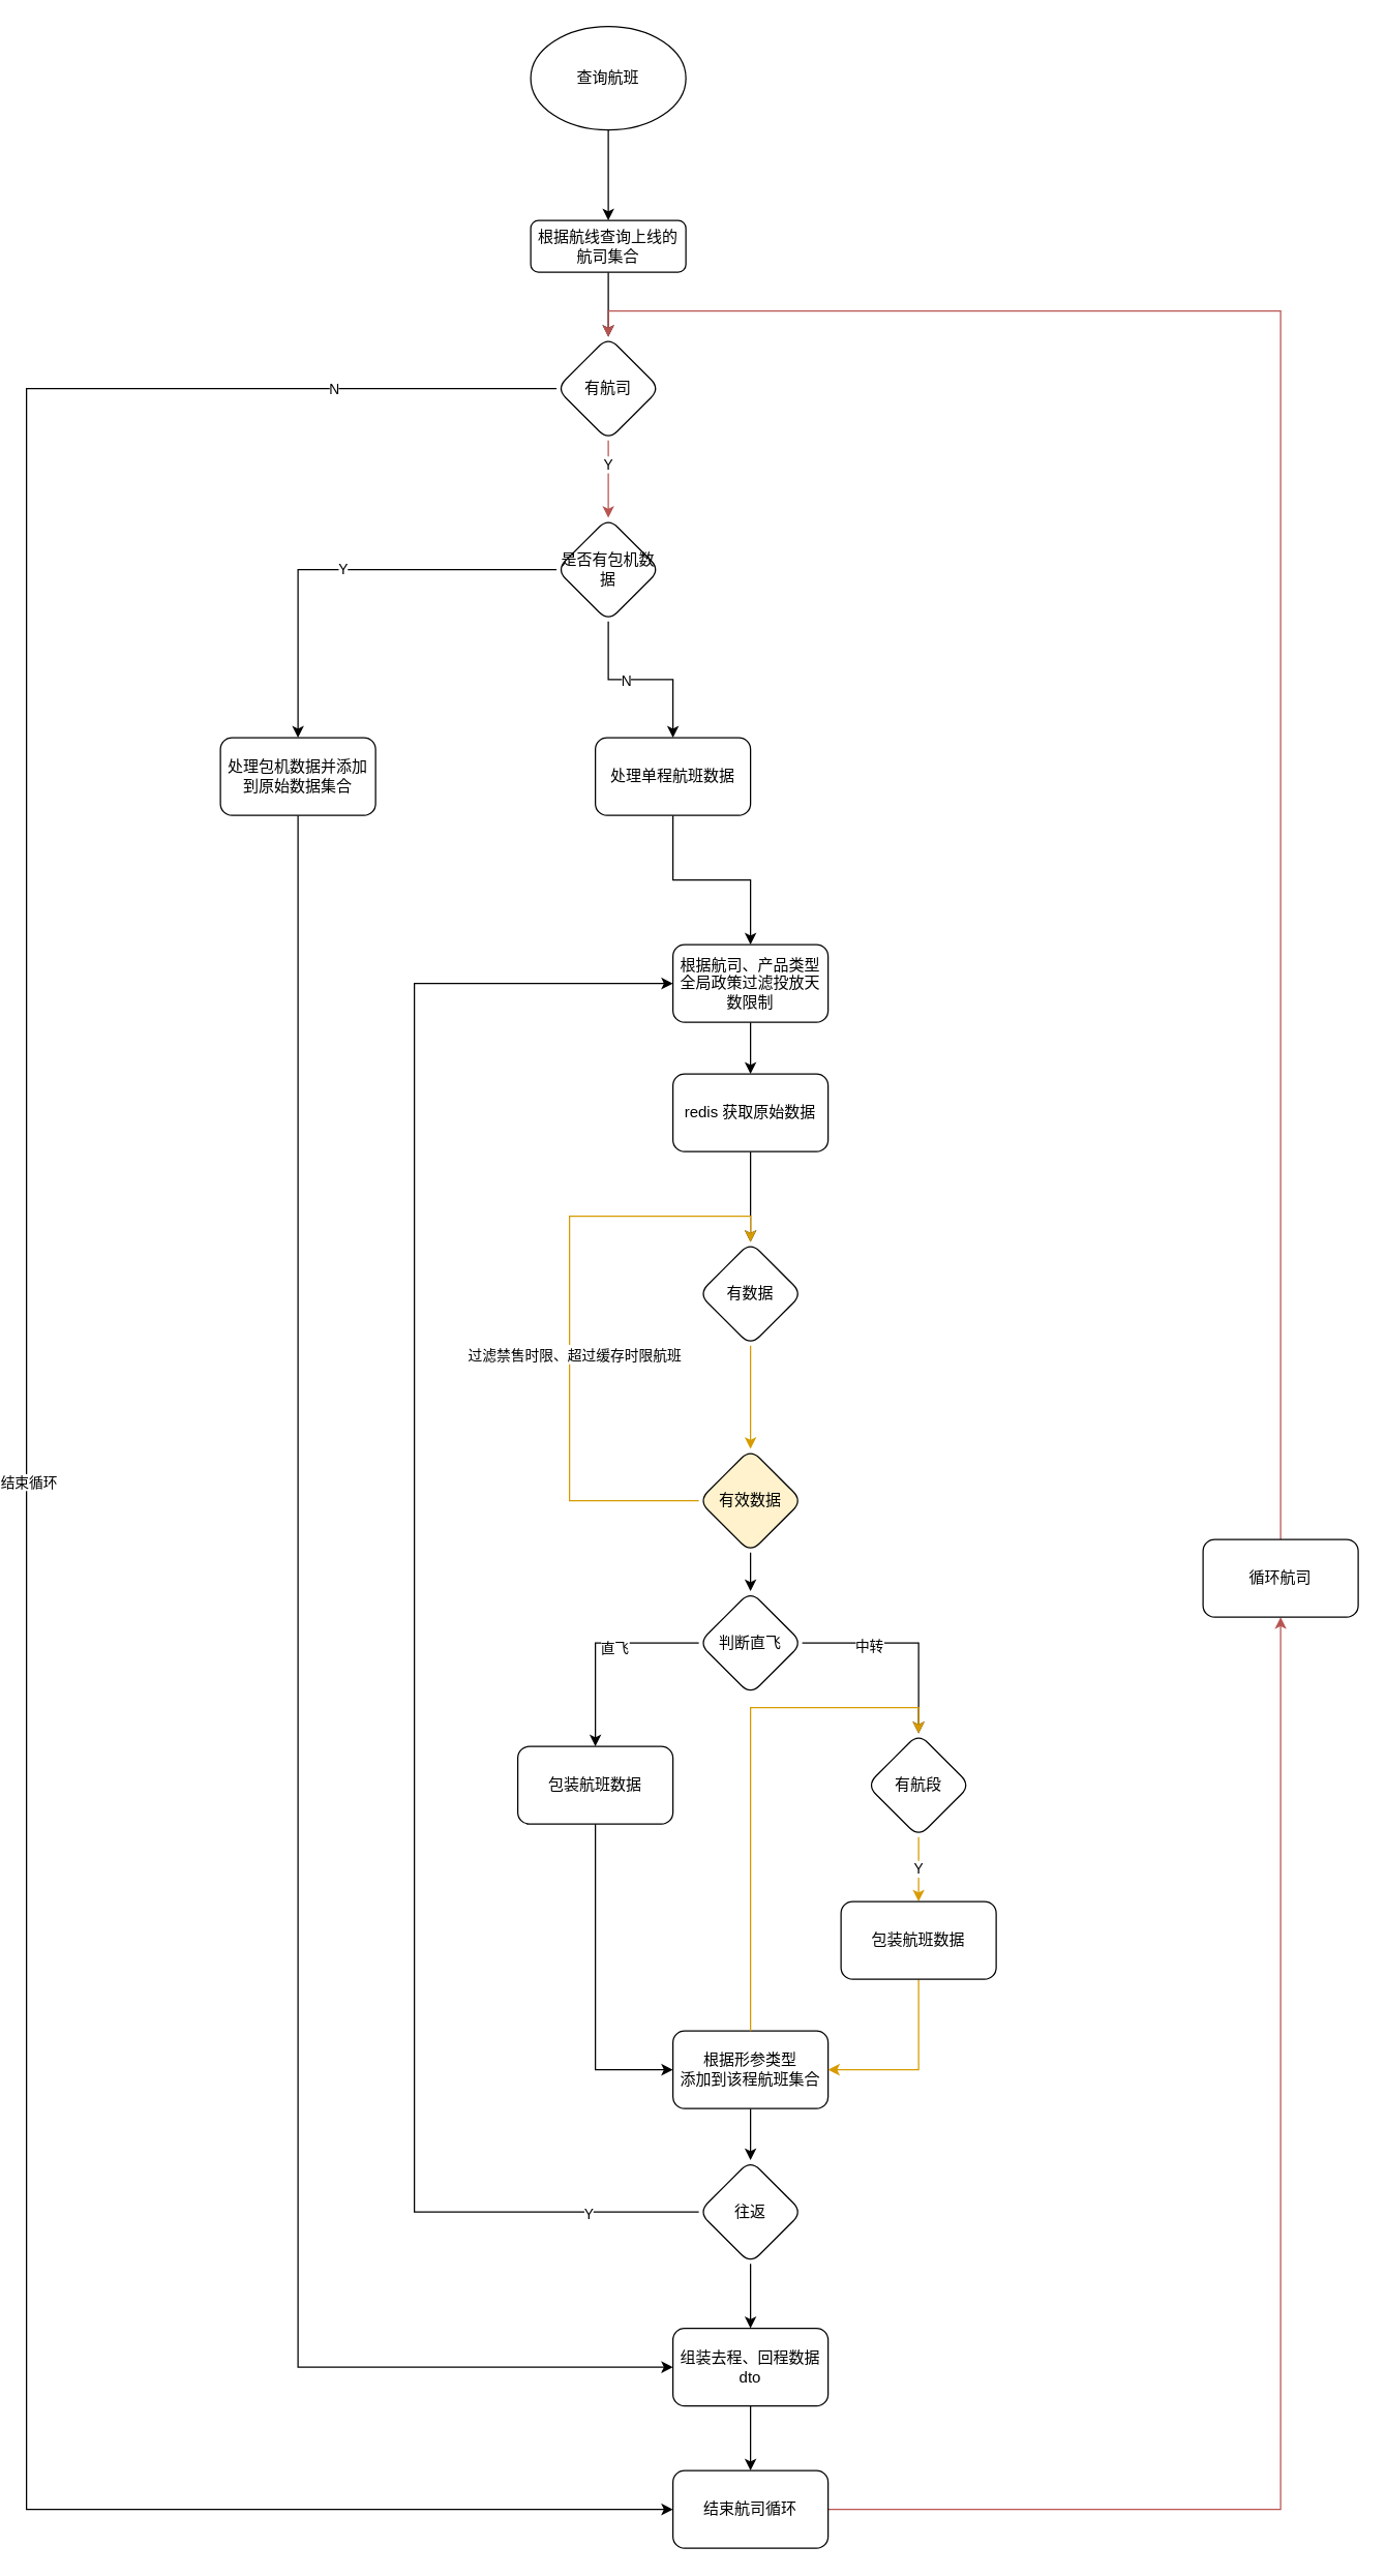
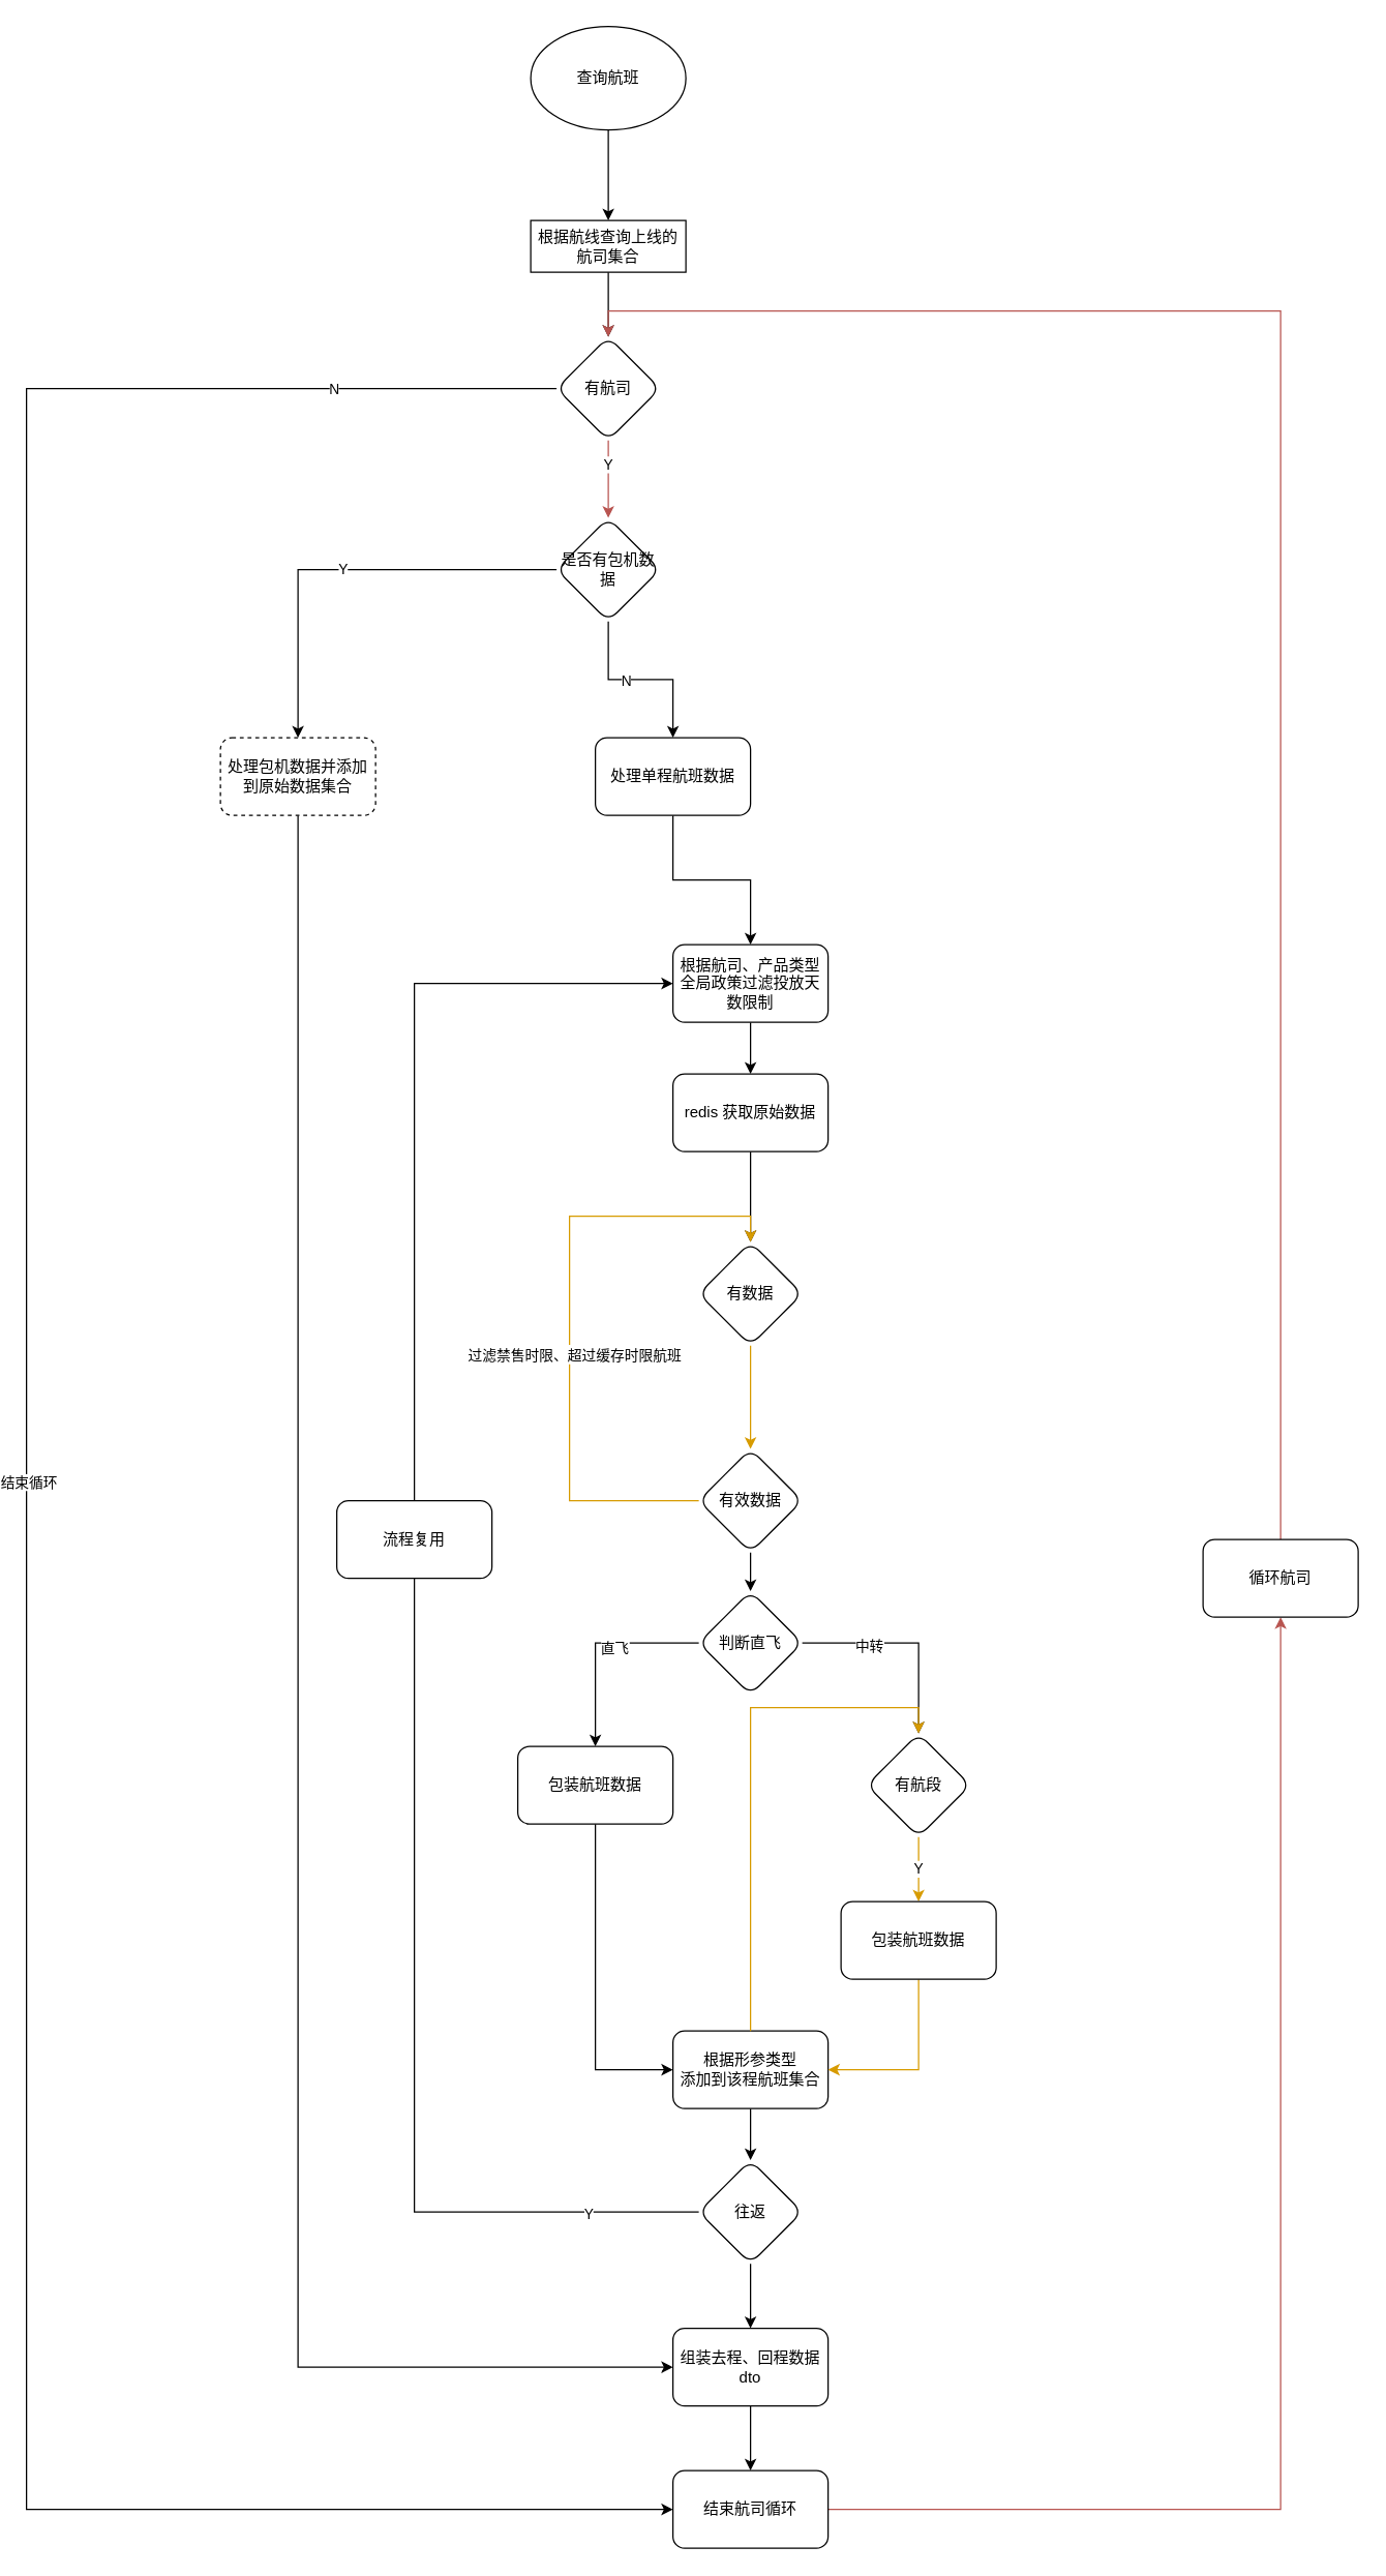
- <mxCell id="3" value="根据航线查询&lt;span style=&quot;background-color: initial;&quot;&gt;上线的航司集合&lt;/span&gt;" style="rounded=1;whiteSpace=wrap;html=1;fontSize=12;glass=0;strokeWidth=1;shadow=0;" vertex="1" parent="1"><mxGeometry x="410" y="170" width="120" height="40" as="geometry" /></mxCell>
+ <mxCell id="3" value="根据航线查询&lt;span style=&quot;background-color: initial;&quot;&gt;上线的航司集合&lt;/span&gt;" style="whiteSpace=wrap;html=1;fontSize=12;glass=0;strokeWidth=1;shadow=0;rounded=0;" vertex="1" parent="1"><mxGeometry x="410" y="170" width="120" height="40" as="geometry" /></mxCell>
- <mxCell id="15" value="处理包机数据并添加到原始数据集合" style="whiteSpace=wrap;html=1;rounded=1;glass=0;strokeWidth=1;shadow=0;" vertex="1" parent="1"><mxGeometry x="170" y="570" width="120" height="60" as="geometry" /></mxCell>
+ <mxCell id="15" value="处理包机数据并添加到原始数据集合" style="whiteSpace=wrap;html=1;rounded=1;glass=0;strokeWidth=1;shadow=0;dashed=1;" vertex="1" parent="1"><mxGeometry x="170" y="570" width="120" height="60" as="geometry" /></mxCell>
- <mxCell id="28" value="有效数据" style="rhombus;whiteSpace=wrap;html=1;rounded=1;glass=0;strokeWidth=1;shadow=0;fillColor=#fff2cc;" vertex="1" parent="1"><mxGeometry x="540" y="1120" width="80" height="80" as="geometry" /></mxCell>
+ <mxCell id="28" value="有效数据" style="rhombus;whiteSpace=wrap;html=1;rounded=1;glass=0;strokeWidth=1;shadow=0;" vertex="1" parent="1"><mxGeometry x="540" y="1120" width="80" height="80" as="geometry" /></mxCell>
+ <mxCell id="52" value="流程复用" style="rounded=1;whiteSpace=wrap;html=1;" vertex="1" parent="1"><mxGeometry x="260" y="1160" width="120" height="60" as="geometry" /></mxCell>
